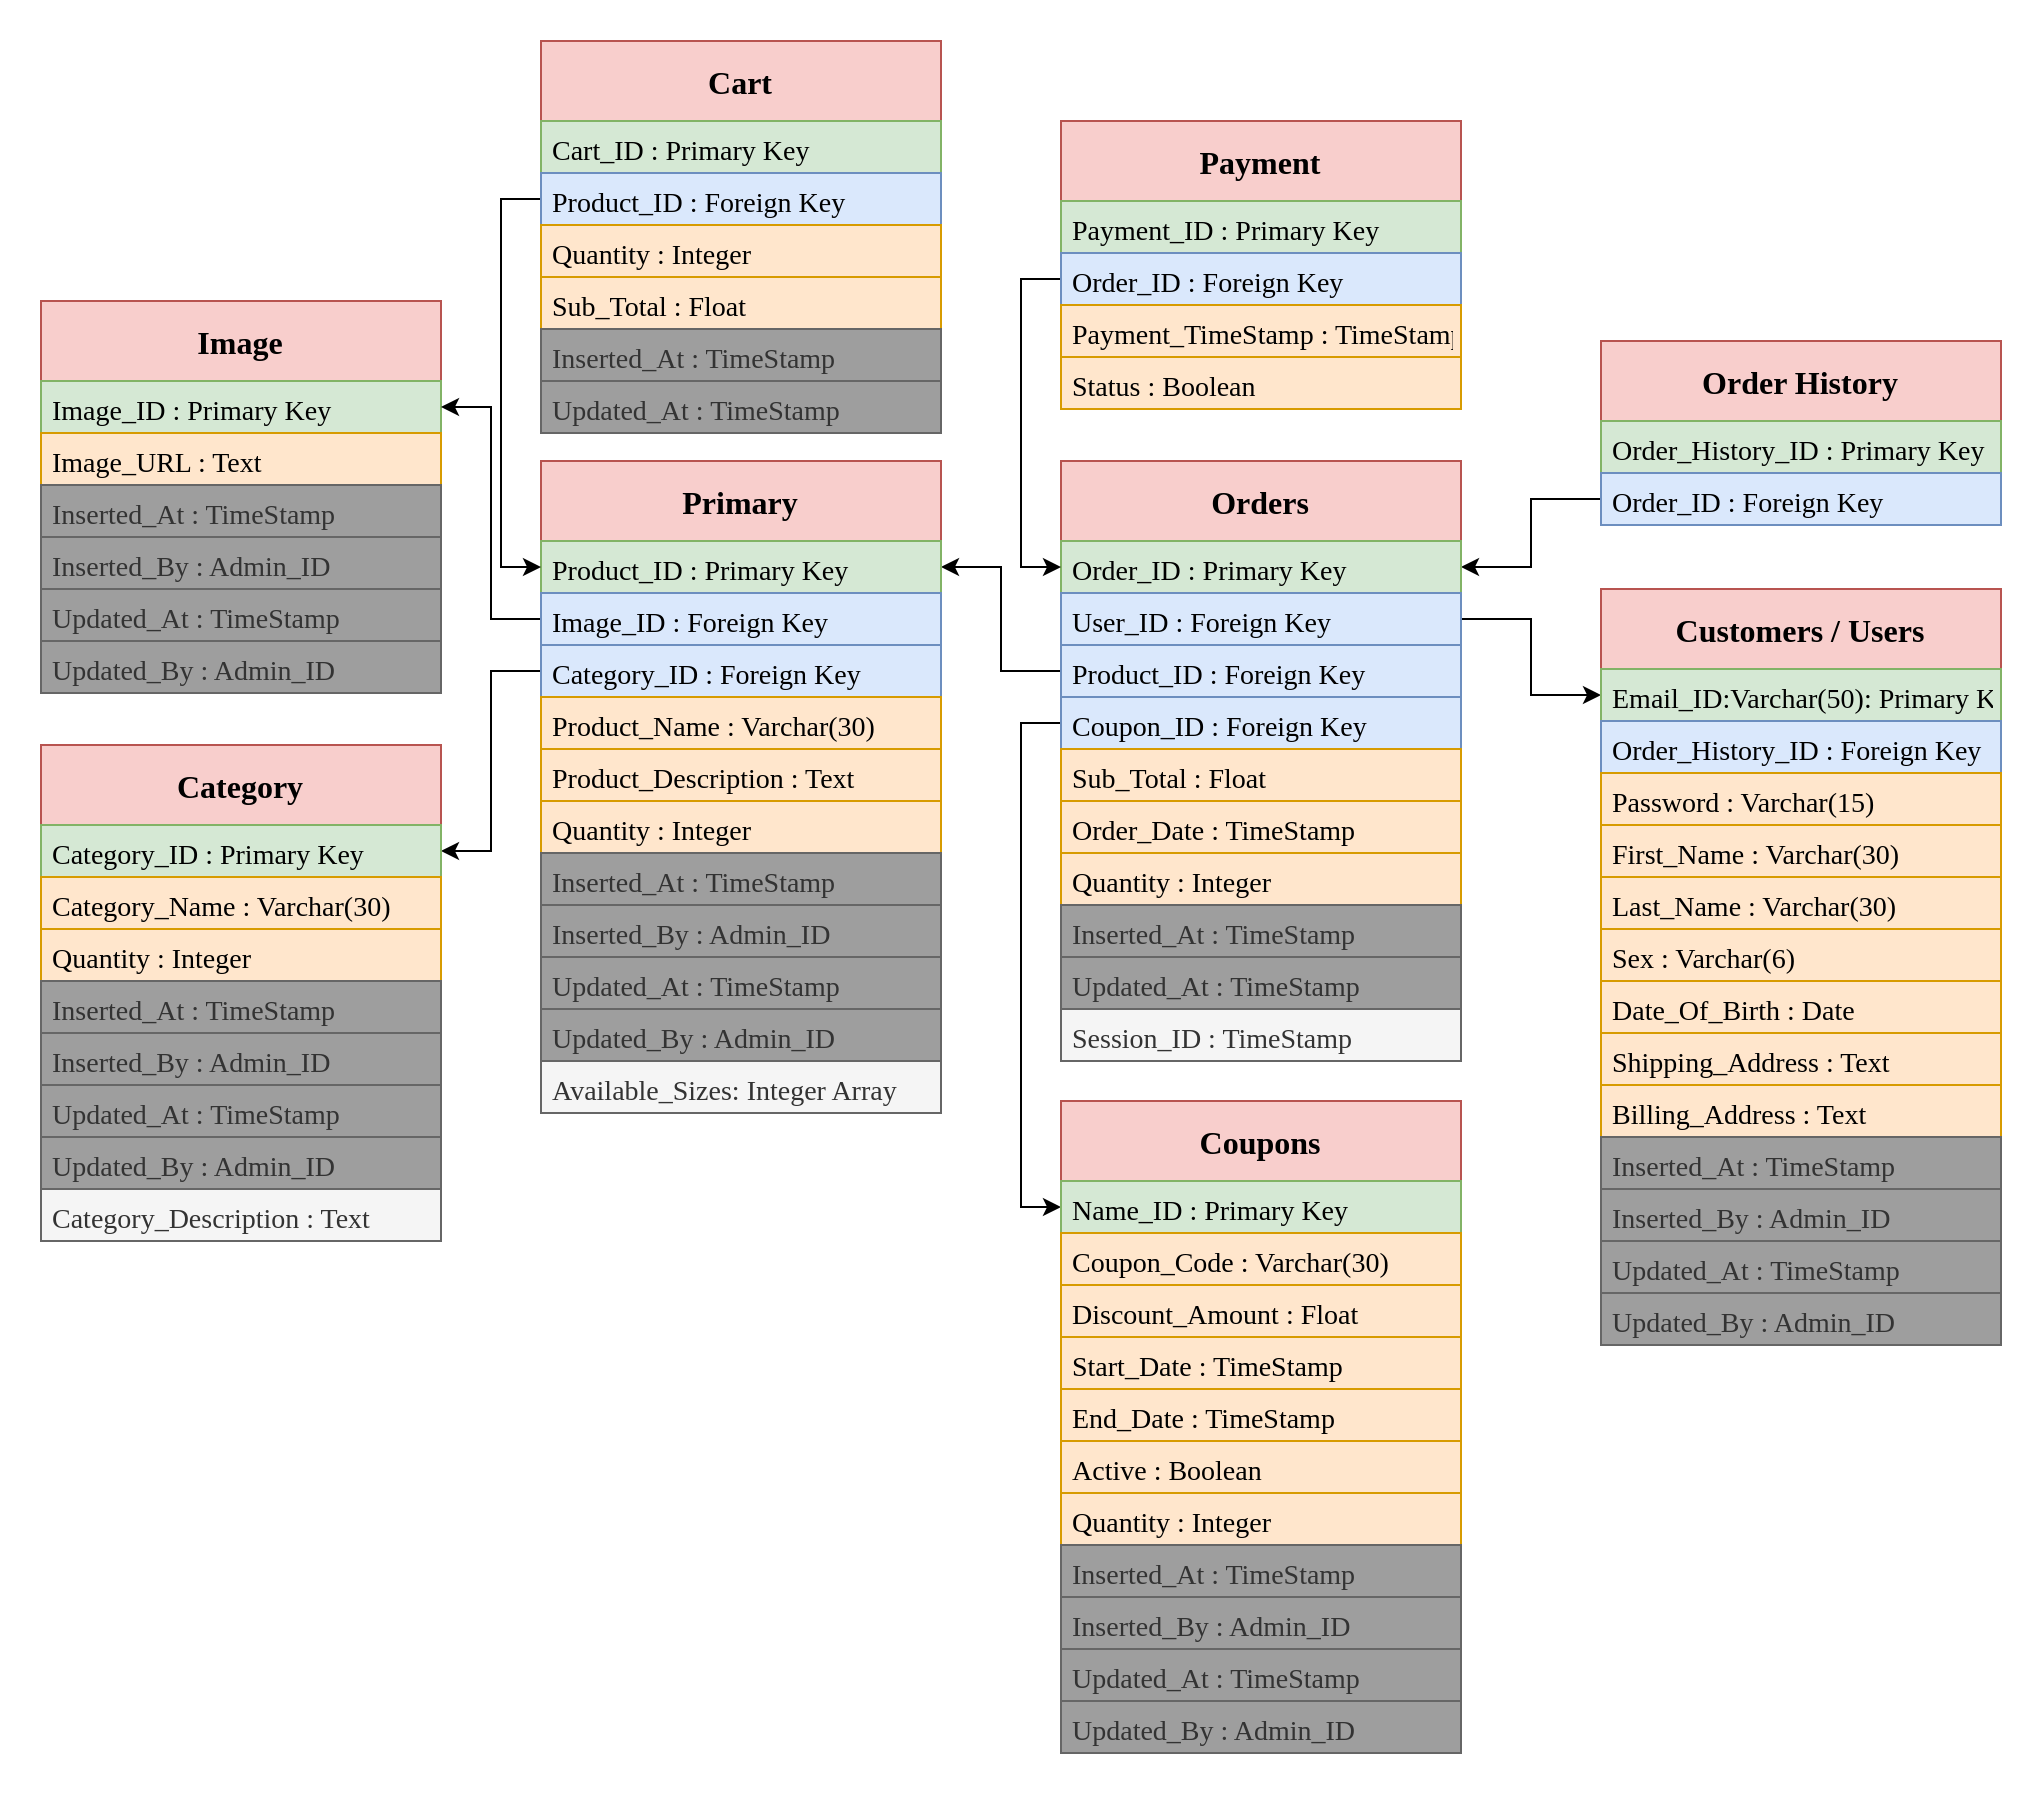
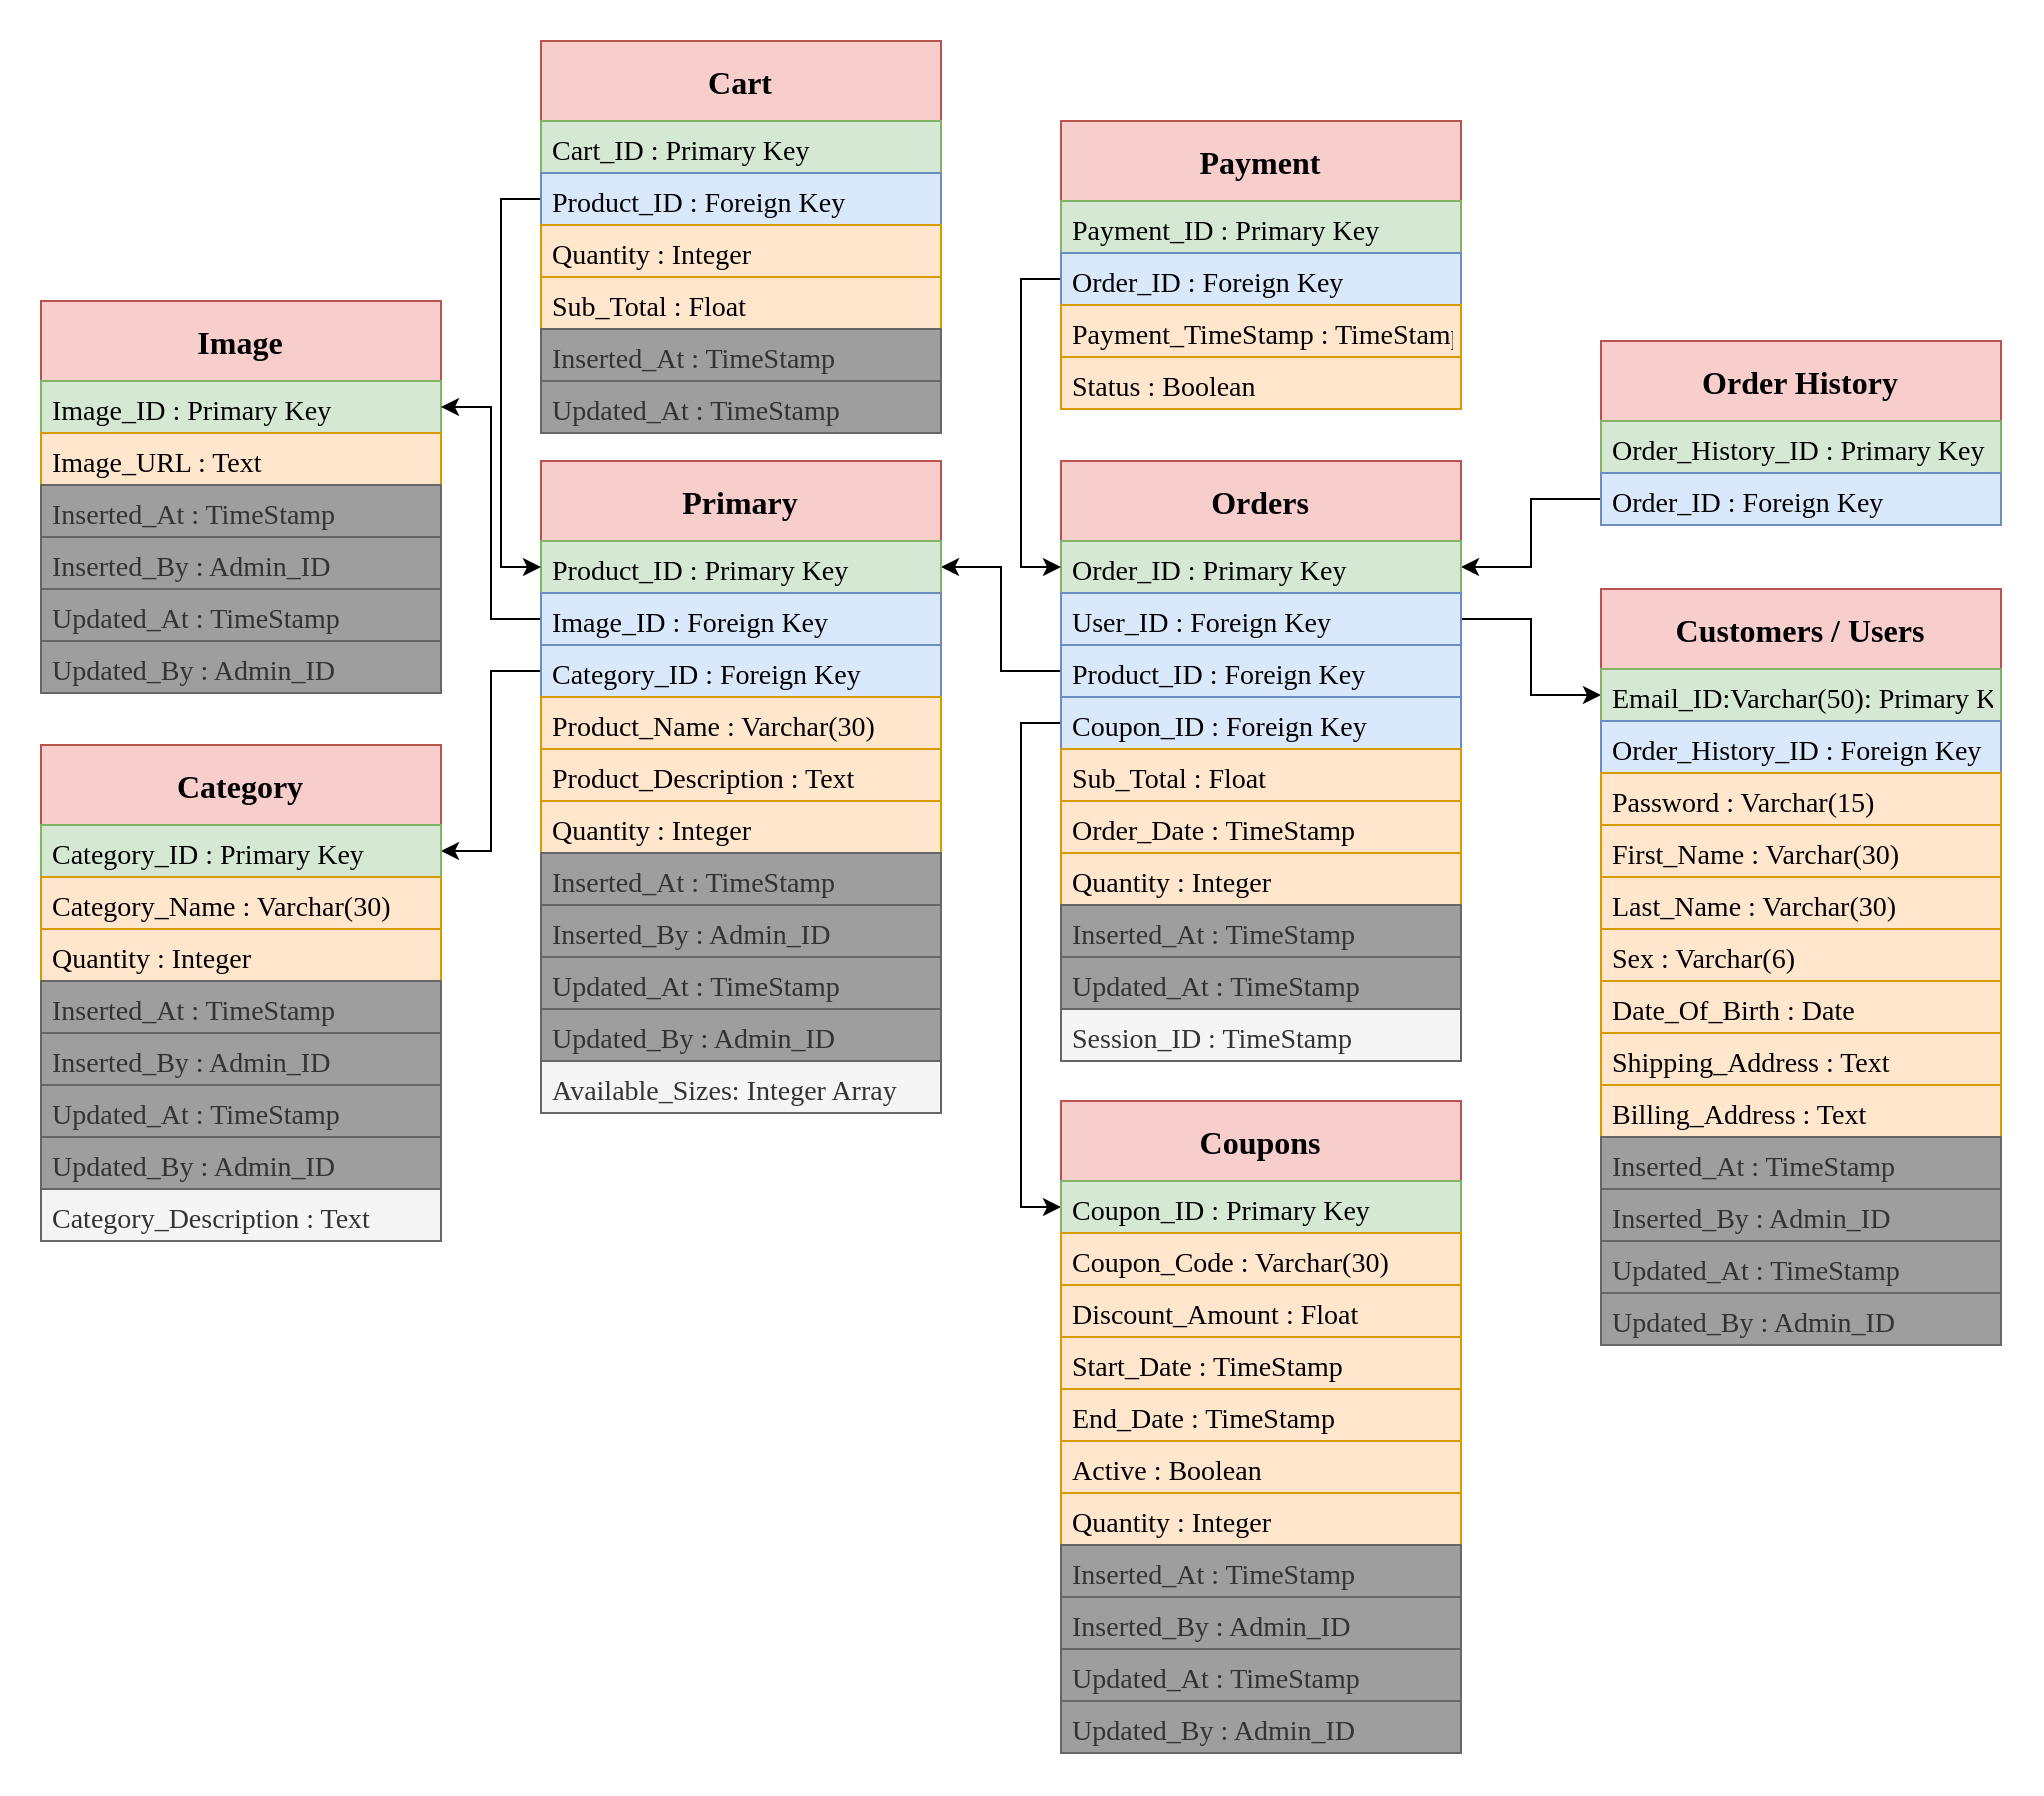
- <mxCell id="80" value="Name_ID : Primary Key " style="text;strokeColor=#82b366;fillColor=#d5e8d4;align=left;verticalAlign=top;spacingLeft=4;spacingRight=4;overflow=hidden;rotatable=0;points=[[0,0.5],[1,0.5]];portConstraint=eastwest;fontSize=14;fontFamily=Times New Roman;" vertex="1" parent="79"><mxGeometry y="40" width="200" height="26" as="geometry" /></mxCell>
+ <mxCell id="80" value="Coupon_ID : Primary Key " style="text;strokeColor=#82b366;fillColor=#d5e8d4;align=left;verticalAlign=top;spacingLeft=4;spacingRight=4;overflow=hidden;rotatable=0;points=[[0,0.5],[1,0.5]];portConstraint=eastwest;fontSize=14;fontFamily=Times New Roman;" vertex="1" parent="79"><mxGeometry y="40" width="200" height="26" as="geometry" /></mxCell>
